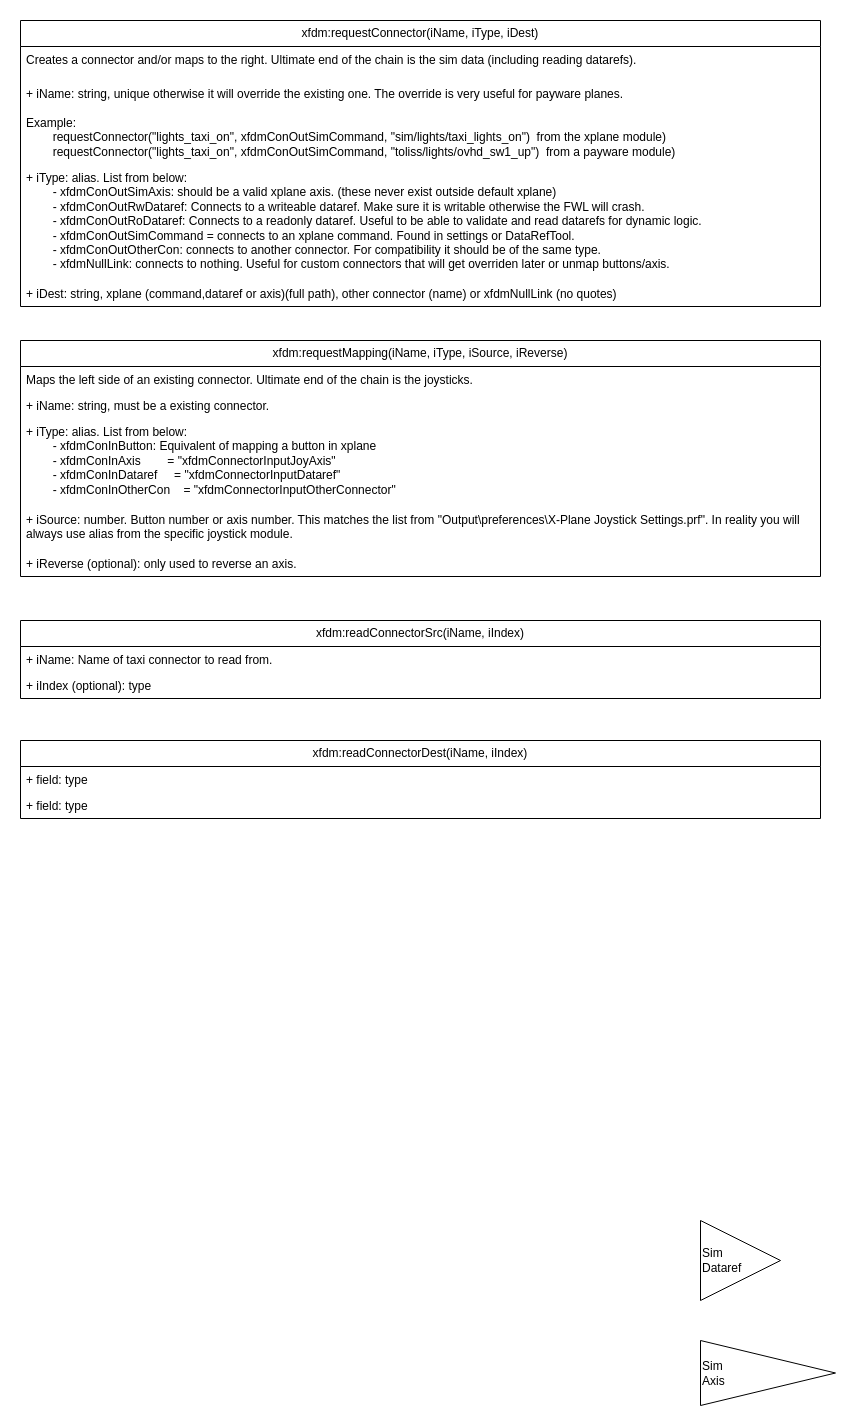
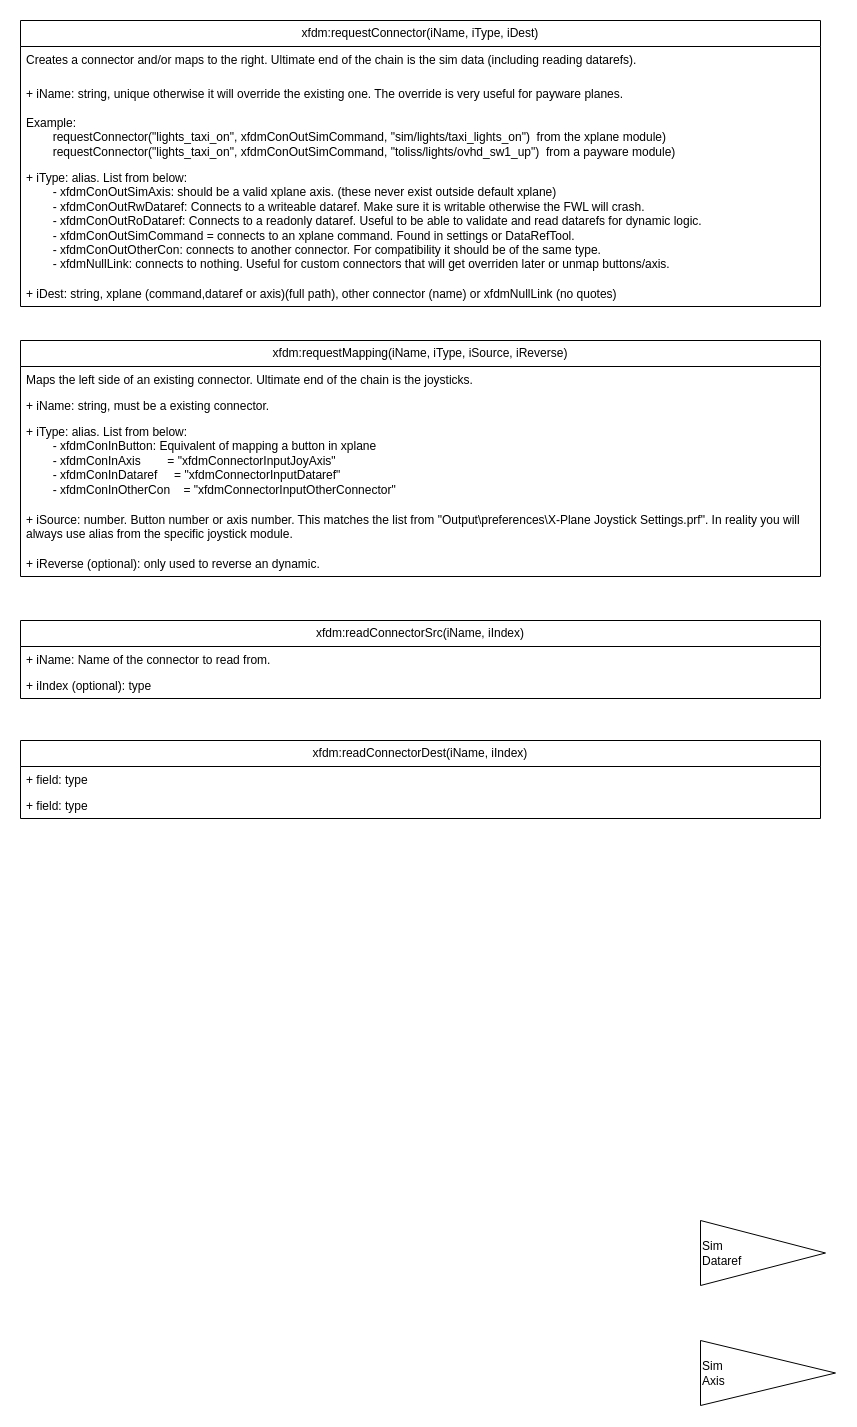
- <mxCell id="12" value="+ iReverse (optional): only used to reverse an axis." style="text;strokeColor=none;fillColor=none;align=left;verticalAlign=top;spacingLeft=4;spacingRight=4;overflow=hidden;rotatable=0;points=[[0,0.5],[1,0.5]];portConstraint=eastwest;whiteSpace=wrap;html=1;" vertex="1" parent="7"><mxGeometry y="210" width="800" height="26" as="geometry" /></mxCell>
+ <mxCell id="12" value="+ iReverse (optional): only used to reverse an dynamic." style="text;strokeColor=none;fillColor=none;align=left;verticalAlign=top;spacingLeft=4;spacingRight=4;overflow=hidden;rotatable=0;points=[[0,0.5],[1,0.5]];portConstraint=eastwest;whiteSpace=wrap;html=1;" vertex="1" parent="7"><mxGeometry y="210" width="800" height="26" as="geometry" /></mxCell>
- <mxCell id="14" value="+ iName: Name of taxi connector to read from." style="text;strokeColor=none;fillColor=none;align=left;verticalAlign=top;spacingLeft=4;spacingRight=4;overflow=hidden;rotatable=0;points=[[0,0.5],[1,0.5]];portConstraint=eastwest;whiteSpace=wrap;html=1;" vertex="1" parent="13"><mxGeometry y="26" width="800" height="26" as="geometry" /></mxCell>
+ <mxCell id="14" value="+ iName: Name of the connector to read from." style="text;strokeColor=none;fillColor=none;align=left;verticalAlign=top;spacingLeft=4;spacingRight=4;overflow=hidden;rotatable=0;points=[[0,0.5],[1,0.5]];portConstraint=eastwest;whiteSpace=wrap;html=1;" vertex="1" parent="13"><mxGeometry y="26" width="800" height="26" as="geometry" /></mxCell>
- <mxCell id="19" value="Sim&lt;div&gt;Dataref&lt;/div&gt;" style="triangle;whiteSpace=wrap;html=1;align=left;" vertex="1" parent="1"><mxGeometry x="700" y="1220" width="80" height="80" as="geometry" /></mxCell>
+ <mxCell id="19" value="Sim&lt;div&gt;Dataref&lt;/div&gt;" style="triangle;whiteSpace=wrap;html=1;align=left;" vertex="1" parent="1"><mxGeometry x="700" y="1220" width="125" height="65" as="geometry" /></mxCell>
